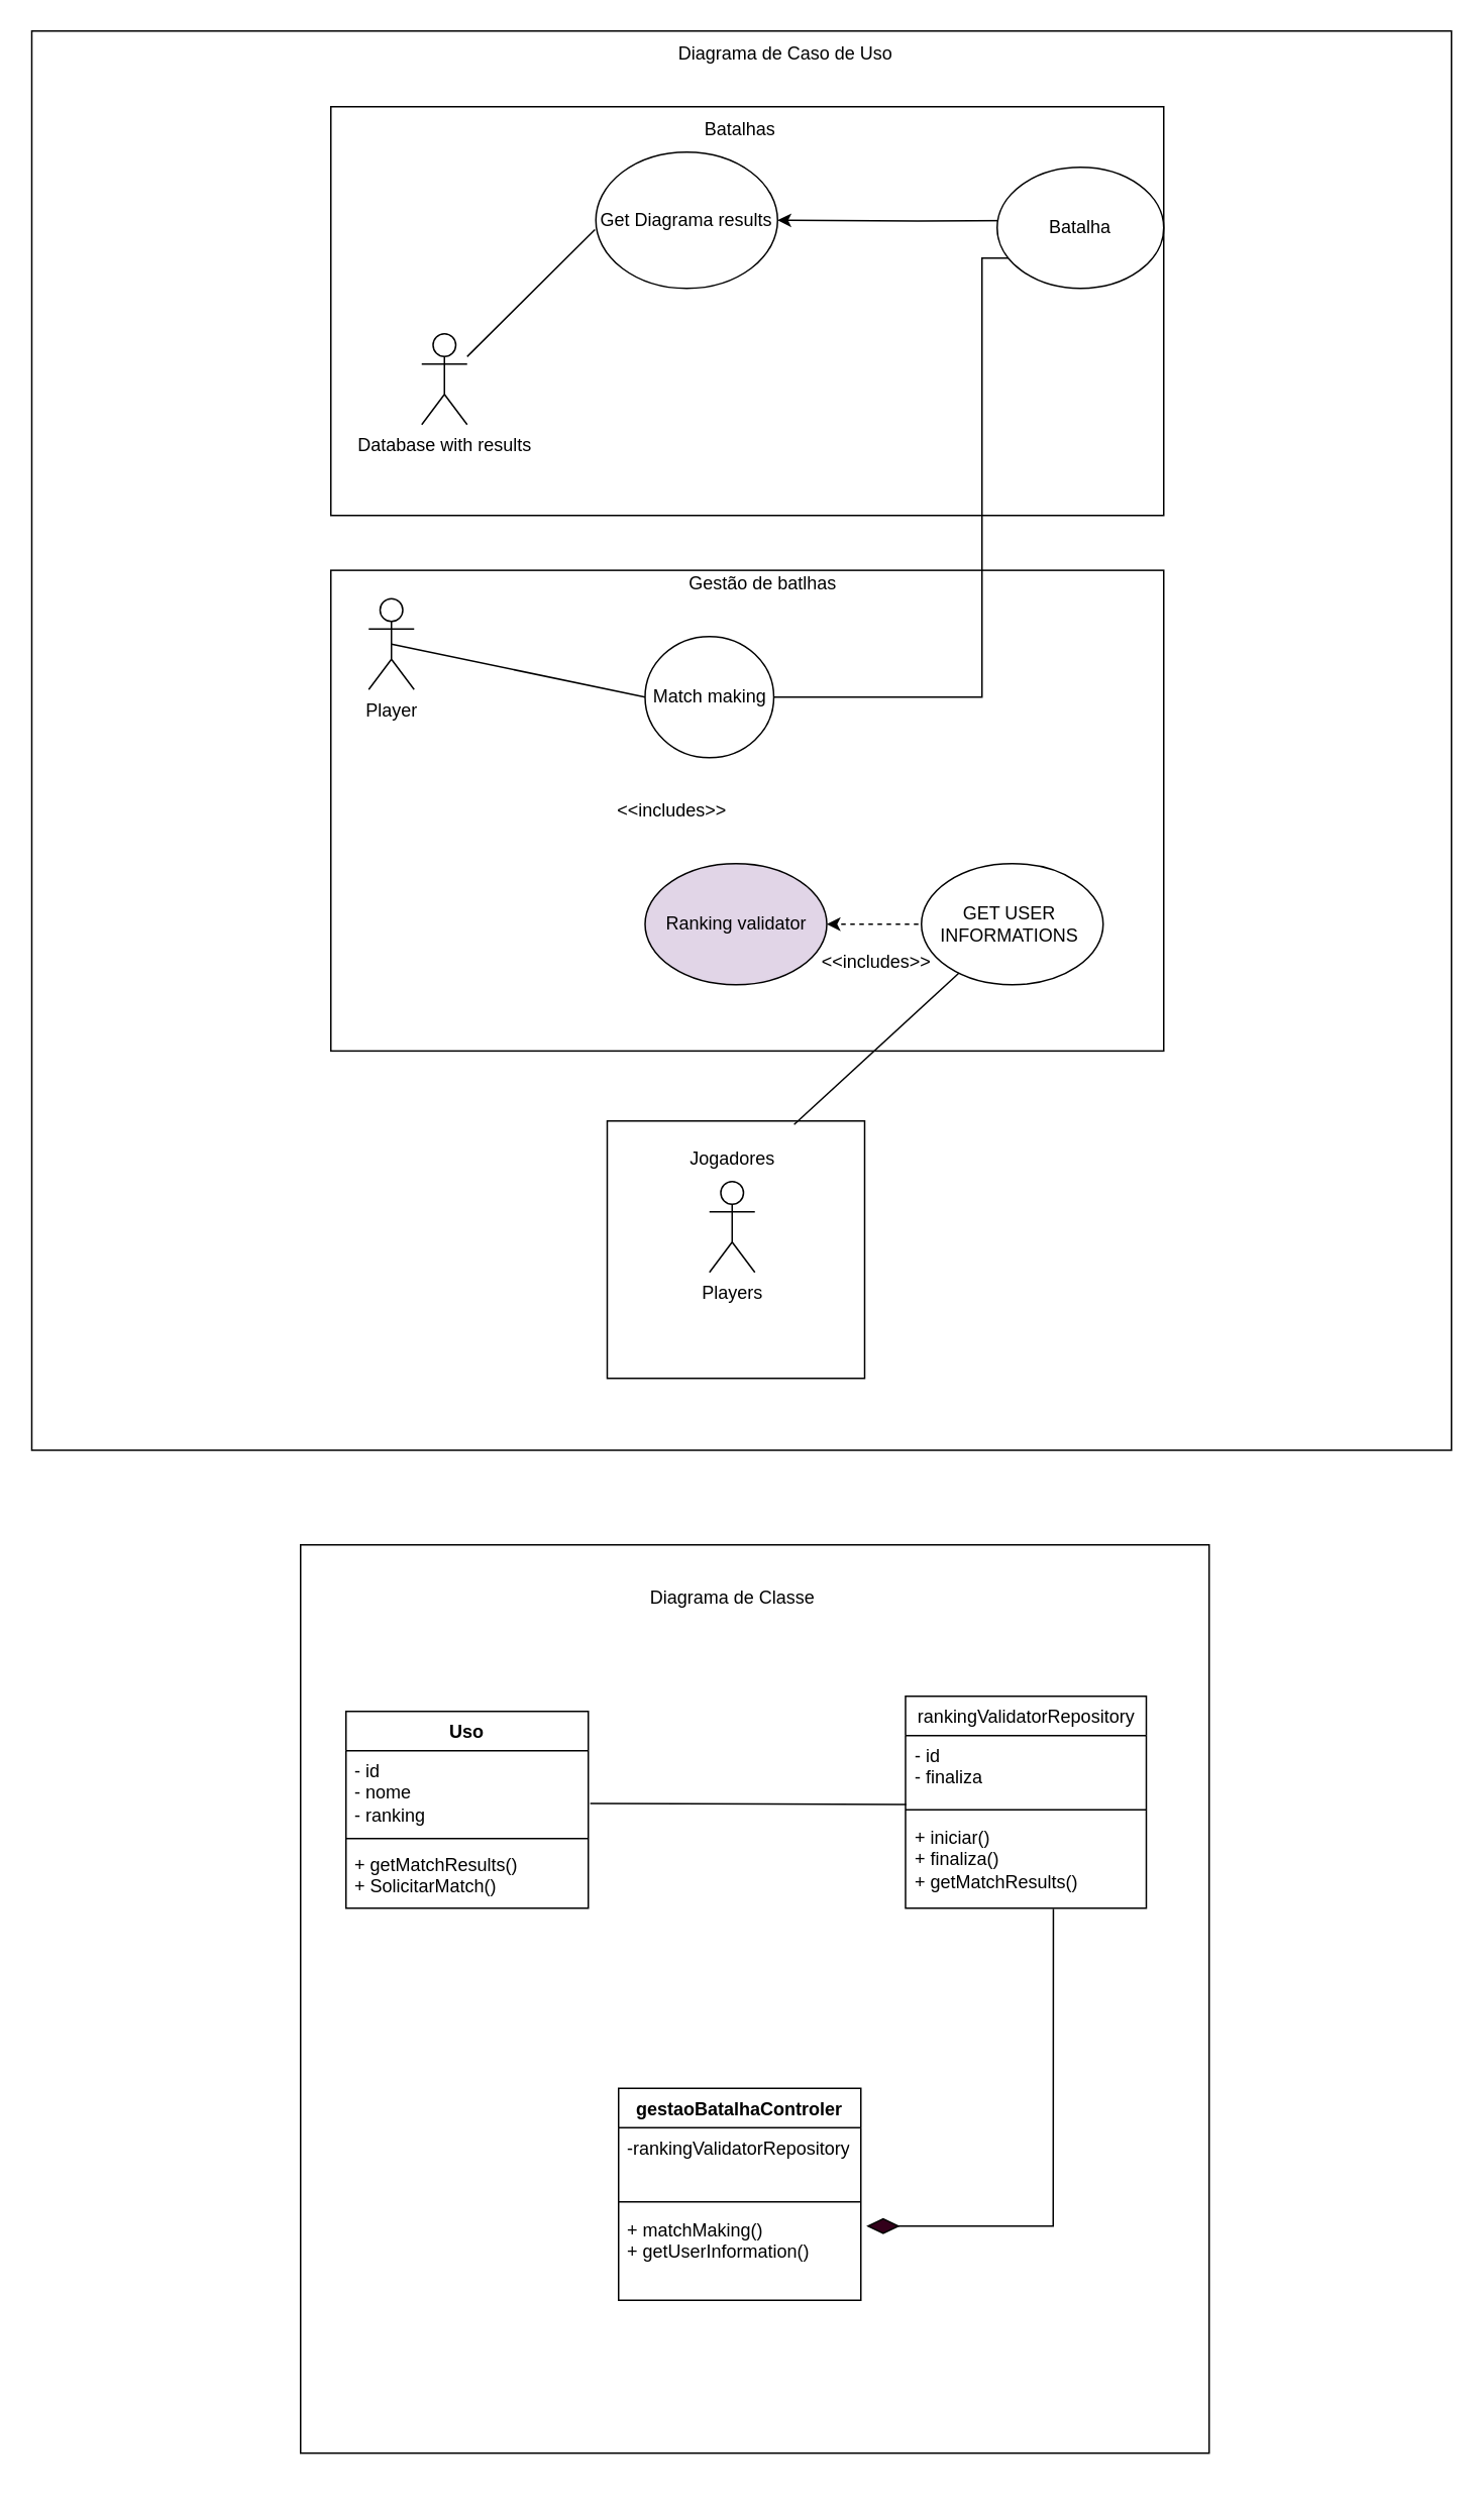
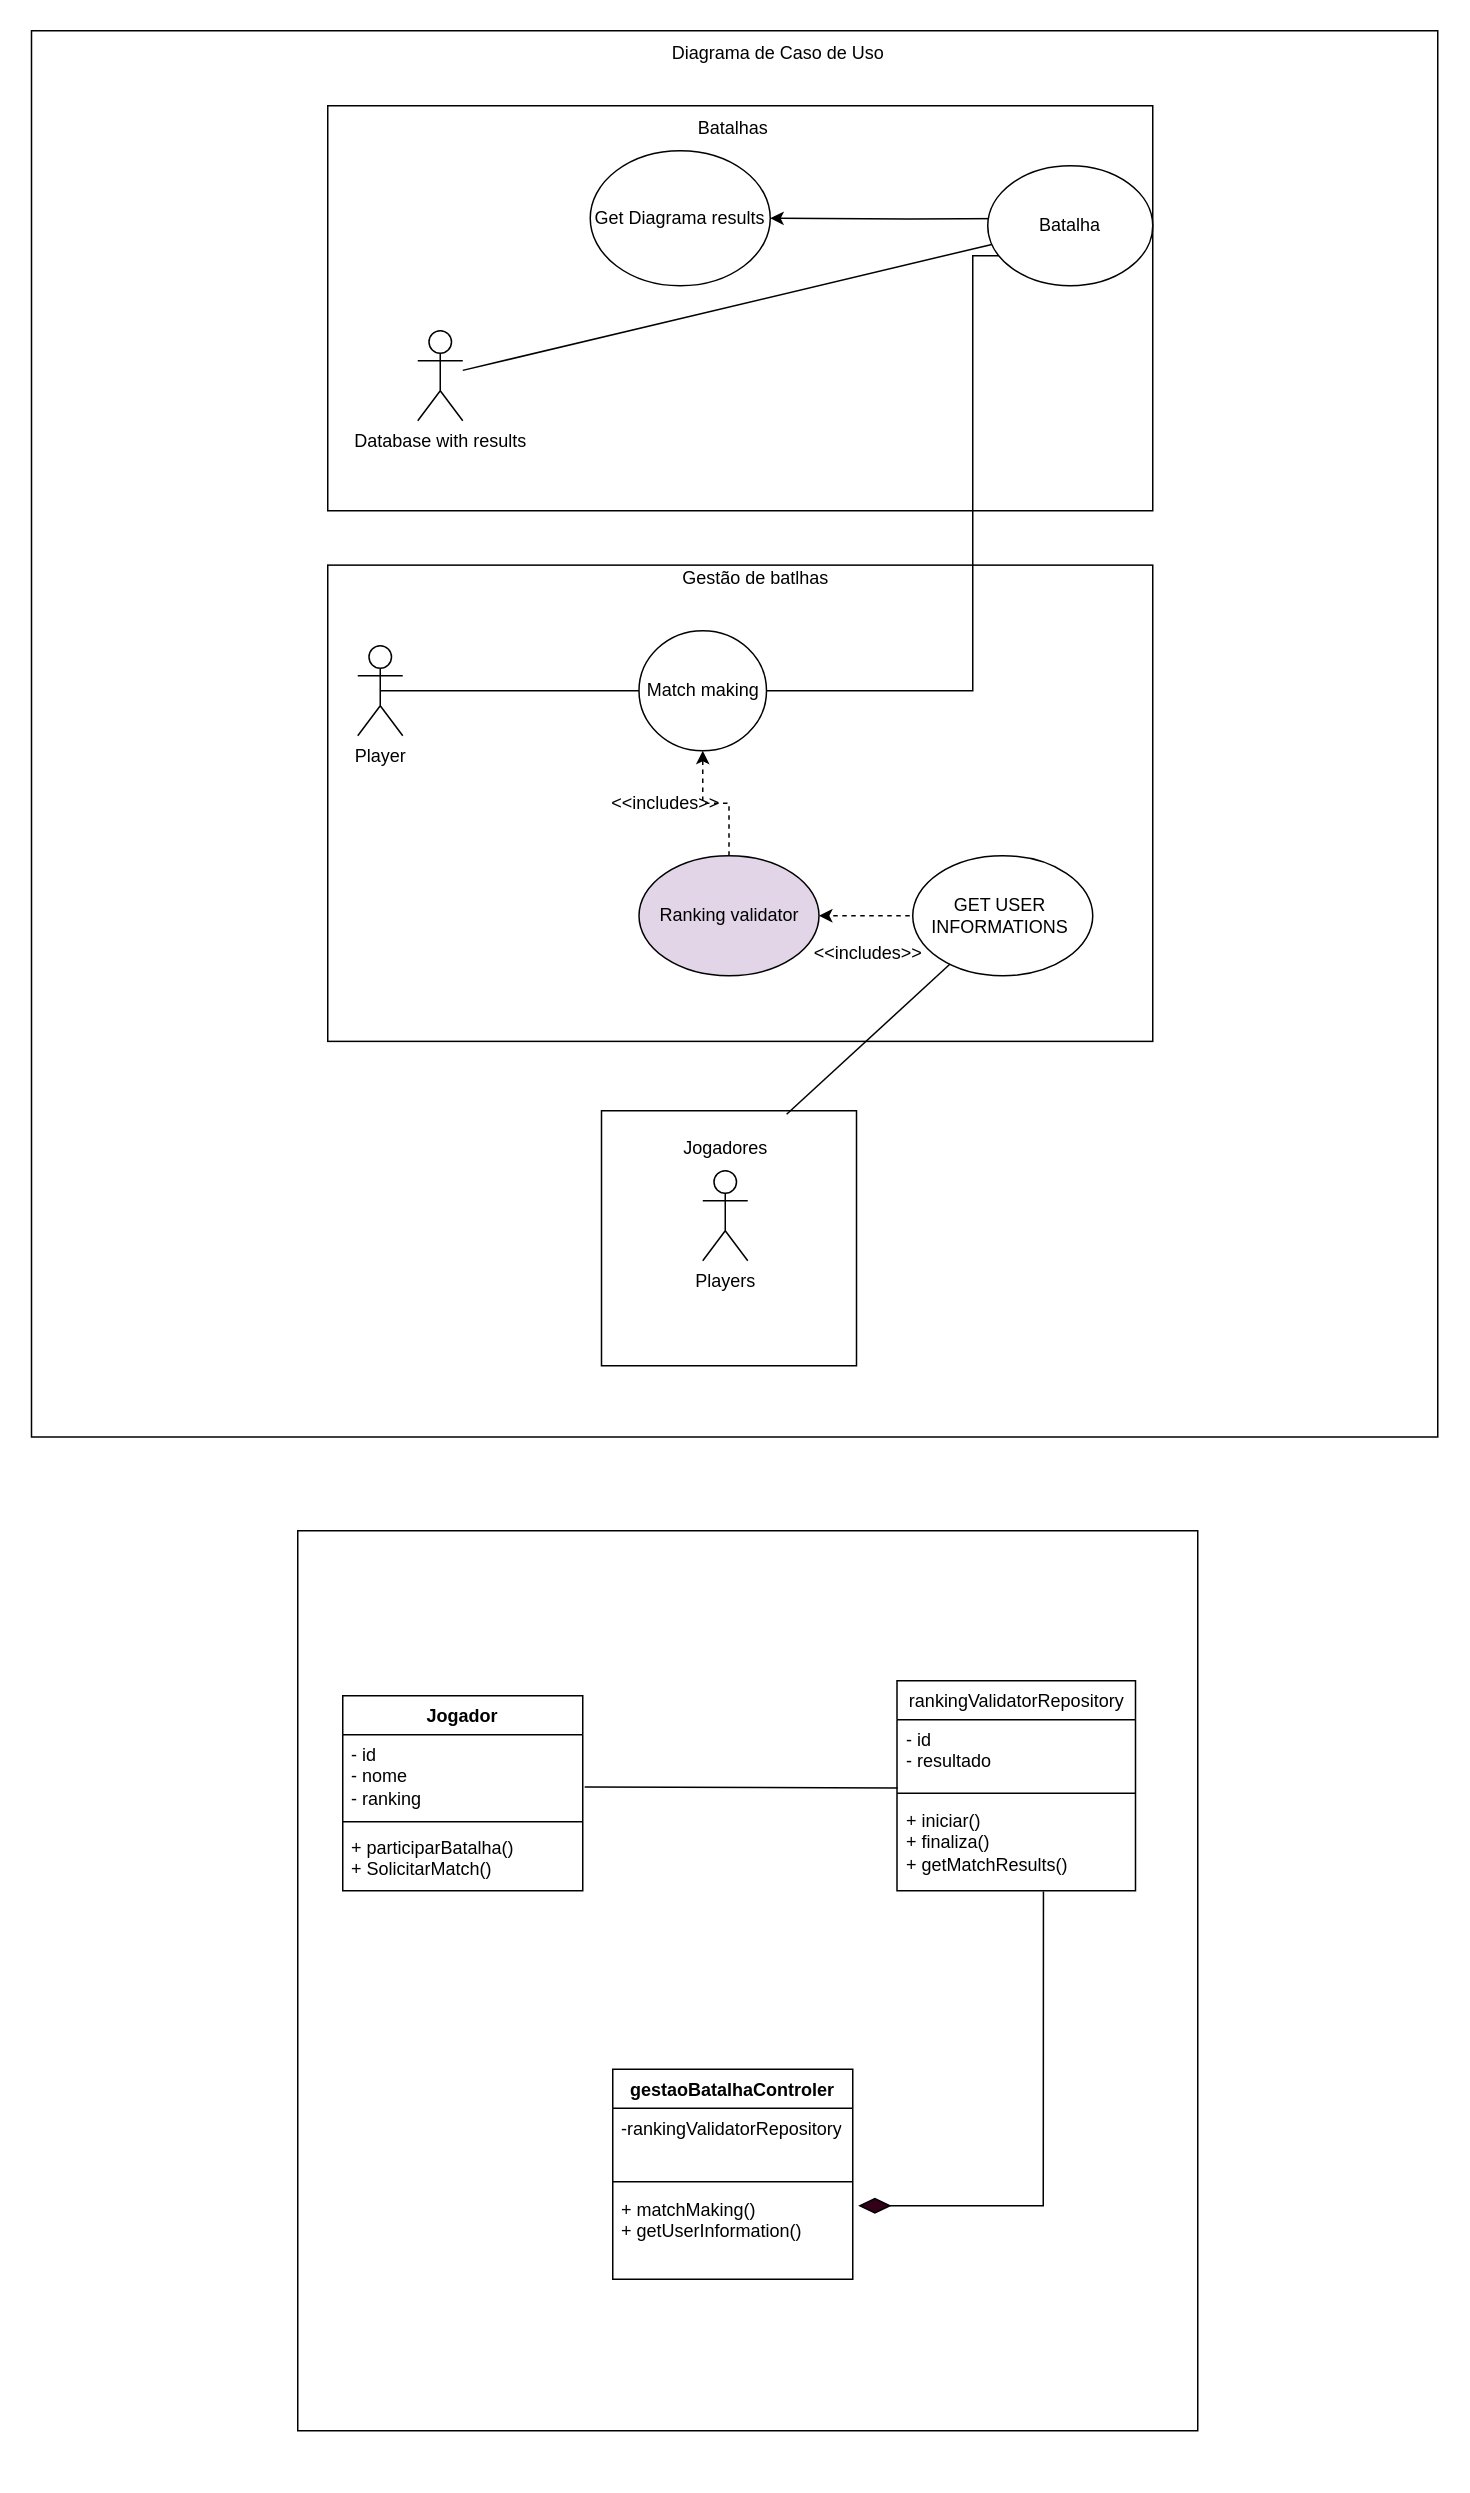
- <mxCell id="43" value="" style="endArrow=none;html=1;rounded=0;entryX=-0.005;entryY=0.568;entryDx=0;entryDy=0;entryPerimeter=0;" edge="1" parent="1" source="18" target="15"><mxGeometry width="50" height="50" relative="1" as="geometry"><mxPoint x="318" y="220" as="sourcePoint" /><mxPoint x="368" y="170" as="targetPoint" /></mxGeometry></mxCell>
+ <mxCell id="43" value="" style="endArrow=none;html=1;rounded=0;" edge="1" parent="1" source="18" target="44"><mxGeometry width="50" height="50" relative="1" as="geometry"><mxPoint x="318" y="220" as="sourcePoint" /><mxPoint x="368" y="170" as="targetPoint" /></mxGeometry></mxCell>
- <mxCell id="6" value="Player" style="shape=umlActor;verticalLabelPosition=bottom;verticalAlign=top;html=1;outlineConnect=0;" vertex="1" parent="1"><mxGeometry x="243" y="395" width="30" height="60" as="geometry" /></mxCell>
+ <mxCell id="6" value="Player" style="shape=umlActor;verticalLabelPosition=bottom;verticalAlign=top;html=1;outlineConnect=0;" vertex="1" parent="1"><mxGeometry x="238" y="430" width="30" height="60" as="geometry" /></mxCell>
+ <mxCell id="9" style="edgeStyle=orthogonalEdgeStyle;rounded=0;orthogonalLoop=1;jettySize=auto;html=1;dashed=1;exitX=0.5;exitY=0;exitDx=0;exitDy=0;entryX=0.5;entryY=1;entryDx=0;entryDy=0;" edge="1" parent="1" source="10" target="8"><mxGeometry relative="1" as="geometry"><mxPoint x="548" y="540" as="targetPoint" /></mxGeometry></mxCell>
- <mxCell id="40" value="Diagrama de Classe" style="text;html=1;align=center;verticalAlign=middle;resizable=0;points=[];autosize=1;strokeColor=none;fillColor=none;" vertex="1" parent="23"><mxGeometry x="300" y="260" width="130" height="30" as="geometry" /></mxCell>
- <mxCell id="30" value="Uso" style="swimlane;fontStyle=1;align=center;verticalAlign=top;childLayout=stackLayout;horizontal=1;startSize=26;horizontalStack=0;resizeParent=1;resizeParentMax=0;resizeLast=0;collapsible=1;marginBottom=0;whiteSpace=wrap;html=1;" vertex="1" parent="23"><mxGeometry x="110" y="350" width="160" height="130" as="geometry" /></mxCell>
+ <mxCell id="30" value="Jogador" style="swimlane;fontStyle=1;align=center;verticalAlign=top;childLayout=stackLayout;horizontal=1;startSize=26;horizontalStack=0;resizeParent=1;resizeParentMax=0;resizeLast=0;collapsible=1;marginBottom=0;whiteSpace=wrap;html=1;" vertex="1" parent="23"><mxGeometry x="110" y="350" width="160" height="130" as="geometry" /></mxCell>
- <mxCell id="27" value="- id&lt;div&gt;- finaliza&amp;nbsp;&lt;/div&gt;" style="text;strokeColor=none;fillColor=none;align=left;verticalAlign=top;spacingLeft=4;spacingRight=4;overflow=hidden;rotatable=0;points=[[0,0.5],[1,0.5]];portConstraint=eastwest;whiteSpace=wrap;html=1;" vertex="1" parent="26"><mxGeometry y="26" width="159" height="44" as="geometry" /></mxCell>
+ <mxCell id="27" value="- id&lt;div&gt;- resultado&amp;nbsp;&lt;/div&gt;" style="text;strokeColor=none;fillColor=none;align=left;verticalAlign=top;spacingLeft=4;spacingRight=4;overflow=hidden;rotatable=0;points=[[0,0.5],[1,0.5]];portConstraint=eastwest;whiteSpace=wrap;html=1;" vertex="1" parent="26"><mxGeometry y="26" width="159" height="44" as="geometry" /></mxCell>
- <mxCell id="33" value="+ getMatchResults()&lt;div&gt;+ SolicitarMatch()&lt;/div&gt;" style="text;strokeColor=none;fillColor=none;align=left;verticalAlign=top;spacingLeft=4;spacingRight=4;overflow=hidden;rotatable=0;points=[[0,0.5],[1,0.5]];portConstraint=eastwest;whiteSpace=wrap;html=1;" vertex="1" parent="30"><mxGeometry y="88" width="160" height="42" as="geometry" /></mxCell>
+ <mxCell id="33" value="+ participarBatalha()&lt;div&gt;+ SolicitarMatch()&lt;/div&gt;" style="text;strokeColor=none;fillColor=none;align=left;verticalAlign=top;spacingLeft=4;spacingRight=4;overflow=hidden;rotatable=0;points=[[0,0.5],[1,0.5]];portConstraint=eastwest;whiteSpace=wrap;html=1;" vertex="1" parent="30"><mxGeometry y="88" width="160" height="42" as="geometry" /></mxCell>
